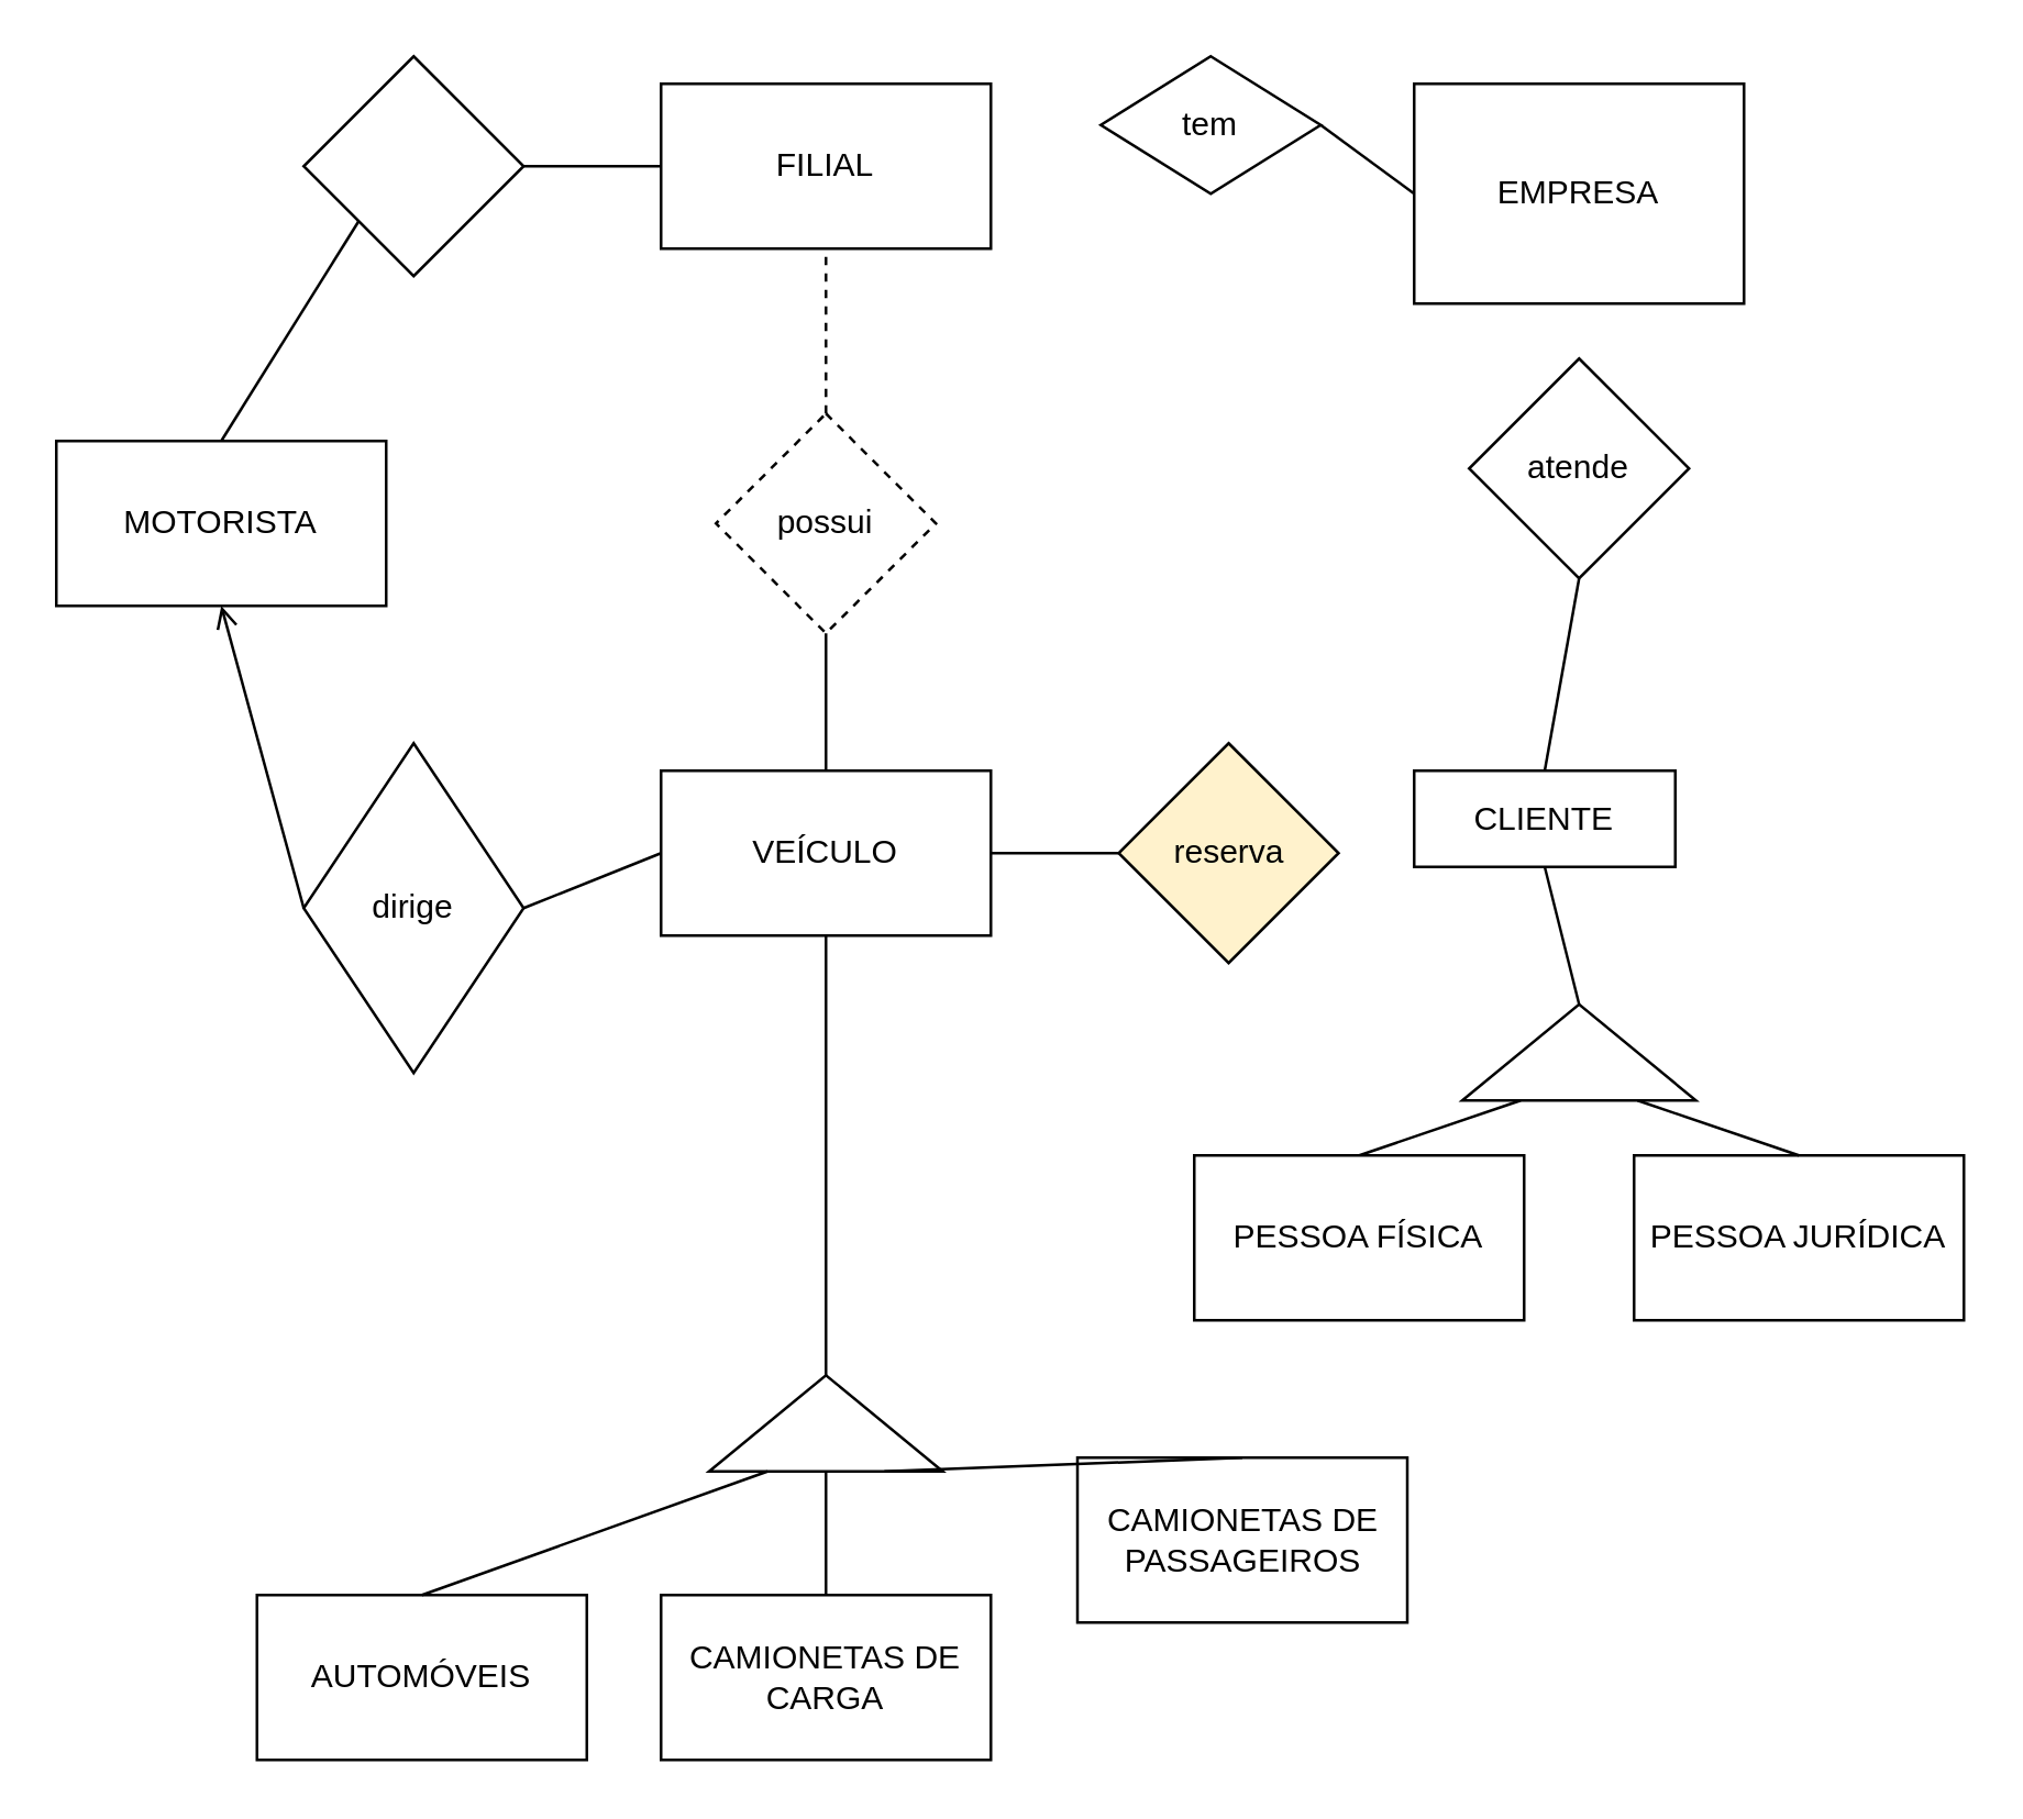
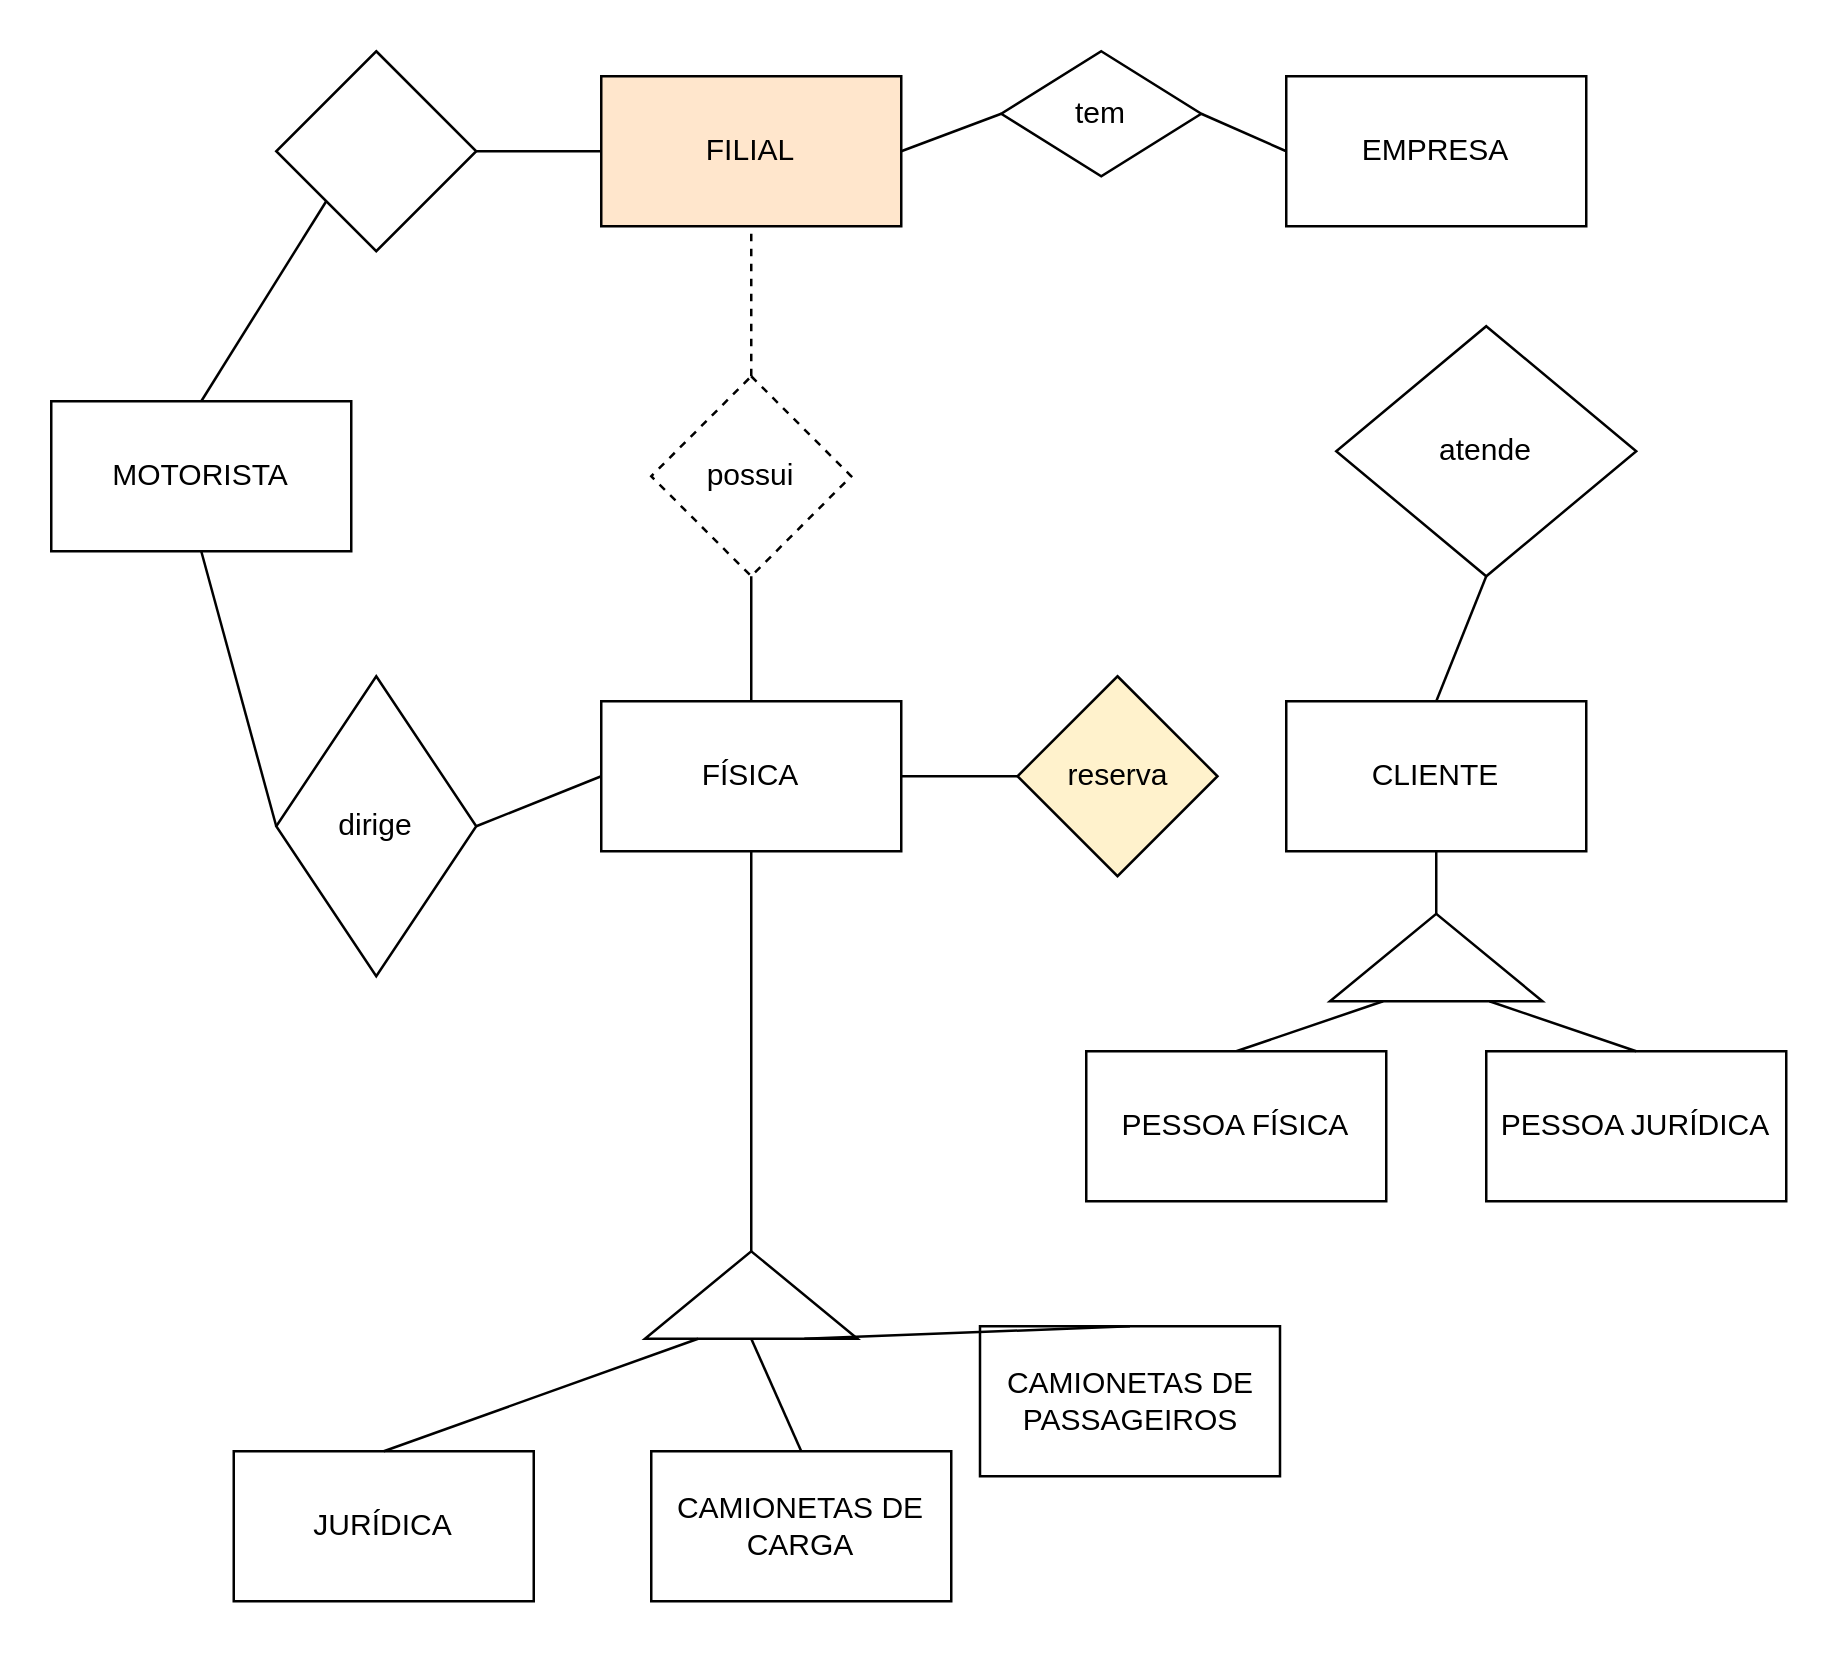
+ <mxCell id="16" value="" style="endArrow=none;html=1;rounded=0;entryX=1;entryY=0.5;entryDx=0;entryDy=0;exitX=0;exitY=0.5;exitDx=0;exitDy=0;" edge="1" parent="1" source="15" target="13"><mxGeometry width="50" height="50" relative="1" as="geometry"><mxPoint x="610" y="260" as="sourcePoint" /><mxPoint x="660" y="210" as="targetPoint" /></mxGeometry></mxCell>
- <mxCell id="13" value="FILIAL" style="rounded=0;whiteSpace=wrap;html=1;" vertex="1" parent="1"><mxGeometry x="240" y="30" width="120" height="60" as="geometry" /></mxCell>
+ <mxCell id="13" value="FILIAL" style="rounded=0;whiteSpace=wrap;html=1;fillColor=#ffe6cc;" vertex="1" parent="1"><mxGeometry x="240" y="30" width="120" height="60" as="geometry" /></mxCell>
- <mxCell id="9" value="EMPRESA" style="rounded=0;whiteSpace=wrap;html=1;" vertex="1" parent="1"><mxGeometry x="514" y="30" width="120" height="80" as="geometry" /></mxCell>
+ <mxCell id="9" value="EMPRESA" style="rounded=0;whiteSpace=wrap;html=1;" vertex="1" parent="1"><mxGeometry x="514" y="30" width="120" height="60" as="geometry" /></mxCell>
- <mxCell id="11" value="atende" style="rhombus;whiteSpace=wrap;html=1;" vertex="1" parent="1"><mxGeometry x="534" y="130" width="80" height="80" as="geometry" /></mxCell>
+ <mxCell id="11" value="atende" style="rhombus;whiteSpace=wrap;html=1;" vertex="1" parent="1"><mxGeometry x="534" y="130" width="120" height="100" as="geometry" /></mxCell>
- <mxCell id="34" value="" style="endArrow=open;html=1;rounded=0;entryX=0.5;entryY=1;entryDx=0;entryDy=0;exitX=0;exitY=0.5;exitDx=0;exitDy=0;" edge="1" parent="1" source="31" target="30"><mxGeometry width="50" height="50" relative="1" as="geometry"><mxPoint x="390" y="335" as="sourcePoint" /><mxPoint x="440" y="285" as="targetPoint" /></mxGeometry></mxCell>
+ <mxCell id="34" value="" style="endArrow=none;html=1;rounded=0;entryX=0.5;entryY=1;entryDx=0;entryDy=0;exitX=0;exitY=0.5;exitDx=0;exitDy=0;" edge="1" parent="1" source="31" target="30"><mxGeometry width="50" height="50" relative="1" as="geometry"><mxPoint x="390" y="335" as="sourcePoint" /><mxPoint x="440" y="285" as="targetPoint" /></mxGeometry></mxCell>
- <mxCell id="2" value="CLIENTE" style="rounded=0;whiteSpace=wrap;html=1;" vertex="1" parent="1"><mxGeometry x="514" y="280" width="95" height="35" as="geometry" /></mxCell>
+ <mxCell id="2" value="CLIENTE" style="rounded=0;whiteSpace=wrap;html=1;" vertex="1" parent="1"><mxGeometry x="514" y="280" width="120" height="60" as="geometry" /></mxCell>
- <mxCell id="12" value="VEÍCULO" style="rounded=0;whiteSpace=wrap;html=1;" vertex="1" parent="1"><mxGeometry x="240" y="280" width="120" height="60" as="geometry" /></mxCell>
+ <mxCell id="12" value="FÍSICA" style="rounded=0;whiteSpace=wrap;html=1;" vertex="1" parent="1"><mxGeometry x="240" y="280" width="120" height="60" as="geometry" /></mxCell>
- <mxCell id="26" value="AUTOMÓVEIS" style="rounded=0;whiteSpace=wrap;html=1;" vertex="1" parent="1"><mxGeometry x="93" y="580" width="120" height="60" as="geometry" /></mxCell>
+ <mxCell id="26" value="JURÍDICA" style="rounded=0;whiteSpace=wrap;html=1;" vertex="1" parent="1"><mxGeometry x="93" y="580" width="120" height="60" as="geometry" /></mxCell>
- <mxCell id="24" value="CAMIONETAS DE CARGA" style="rounded=0;whiteSpace=wrap;html=1;" vertex="1" parent="1"><mxGeometry x="240" y="580" width="120" height="60" as="geometry" /></mxCell>
+ <mxCell id="24" value="CAMIONETAS DE CARGA" style="rounded=0;whiteSpace=wrap;html=1;" vertex="1" parent="1"><mxGeometry x="260" y="580" width="120" height="60" as="geometry" /></mxCell>
